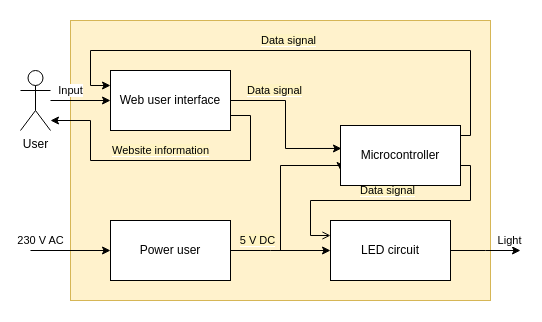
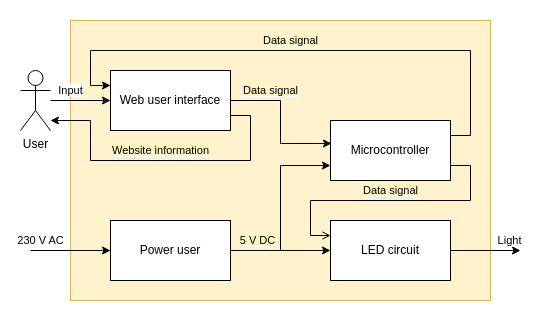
- <mxCell id="8" value="Microcontroller" style="rounded=0;whiteSpace=wrap;html=1;" parent="1" vertex="1"><mxGeometry x="340" y="125" width="120" height="60" as="geometry" /></mxCell>
+ <mxCell id="8" value="Microcontroller" style="rounded=0;whiteSpace=wrap;html=1;" parent="1" vertex="1"><mxGeometry x="330" y="120" width="120" height="60" as="geometry" /></mxCell>
